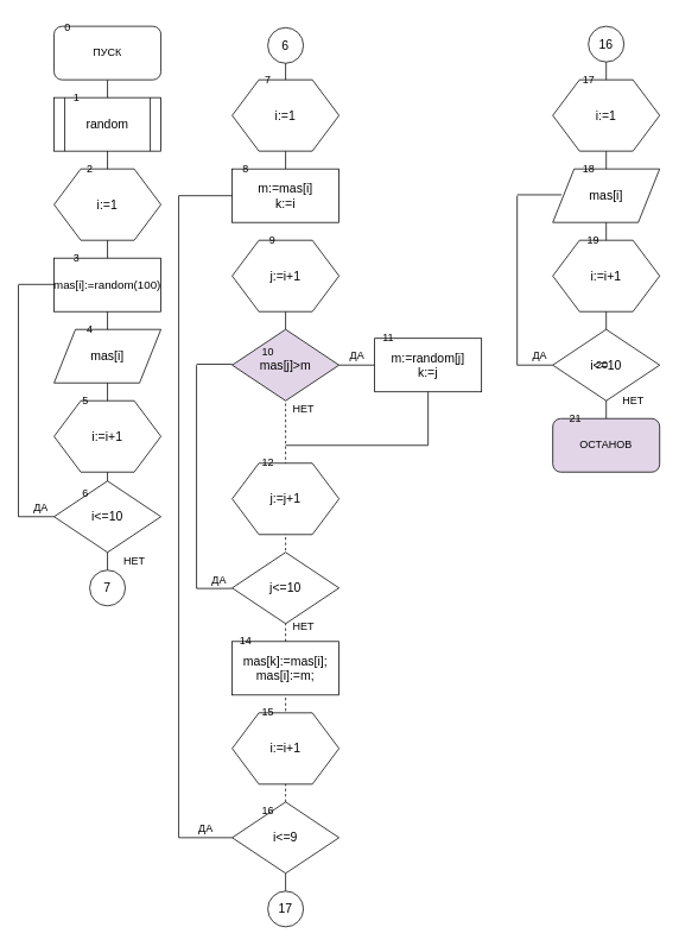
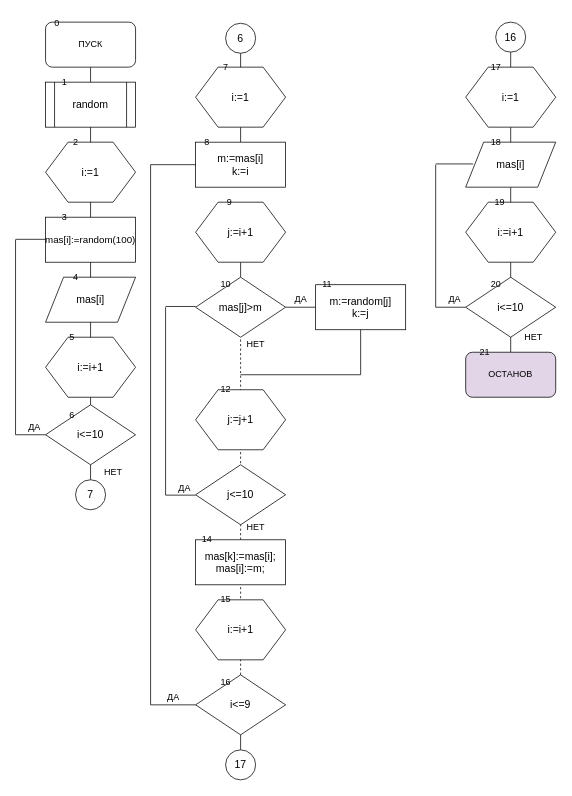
- <mxCell id="49" value="10" style="text;html=1;align=center;verticalAlign=middle;resizable=0;points=[];;autosize=1;" parent="1" vertex="1"><mxGeometry x="285" y="384" width="30" height="20" as="geometry" /></mxCell>
+ <mxCell id="49" value="10" style="text;html=1;align=center;verticalAlign=middle;resizable=0;points=[];;autosize=1;" parent="1" vertex="1"><mxGeometry x="285" y="369" width="30" height="20" as="geometry" /></mxCell>
- <mxCell id="48" value="&lt;font style=&quot;font-size: 14px&quot;&gt;mas[j]&amp;gt;m&lt;/font&gt;" style="rhombus;whiteSpace=wrap;html=1;fillColor=#e1d5e7;" parent="1" vertex="1"><mxGeometry x="260" y="369" width="120" height="80" as="geometry" /></mxCell>
+ <mxCell id="48" value="&lt;font style=&quot;font-size: 14px&quot;&gt;mas[j]&amp;gt;m&lt;/font&gt;" style="rhombus;whiteSpace=wrap;html=1;" parent="1" vertex="1"><mxGeometry x="260" y="369" width="120" height="80" as="geometry" /></mxCell>
- <mxCell id="77" value="20" style="text;html=1;align=center;verticalAlign=middle;resizable=0;points=[];;autosize=1;" vertex="1" parent="1"><mxGeometry x="660" y="399" width="30" height="20" as="geometry" /></mxCell>
+ <mxCell id="77" value="20" style="text;html=1;align=center;verticalAlign=middle;resizable=0;points=[];;autosize=1;" vertex="1" parent="1"><mxGeometry x="645" y="369" width="30" height="20" as="geometry" /></mxCell>
